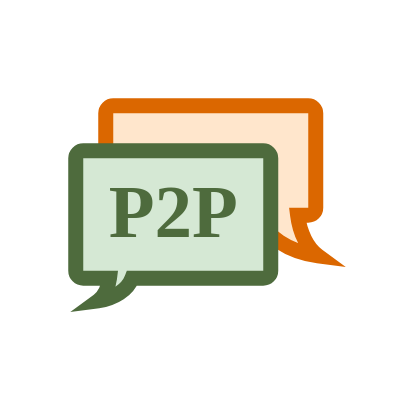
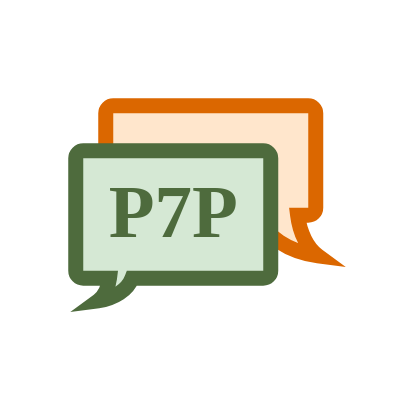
- <mxCell id="5" value="P2P" style="text;html=1;strokeColor=none;fillColor=none;align=center;verticalAlign=middle;whiteSpace=wrap;rounded=0;sketch=0;fontSize=50;fontStyle=1;fontFamily=Rowdies;fontColor=#4E6B3D;FType=g;" parent="1" vertex="1"><mxGeometry x="57.5" y="120" width="115" height="40" as="geometry" /></mxCell>
+ <mxCell id="5" value="P7P" style="text;html=1;strokeColor=none;fillColor=none;align=center;verticalAlign=middle;whiteSpace=wrap;rounded=0;sketch=0;fontSize=50;fontStyle=1;fontFamily=Rowdies;fontColor=#4E6B3D;FType=g;" parent="1" vertex="1"><mxGeometry x="57.5" y="120" width="115" height="40" as="geometry" /></mxCell>
